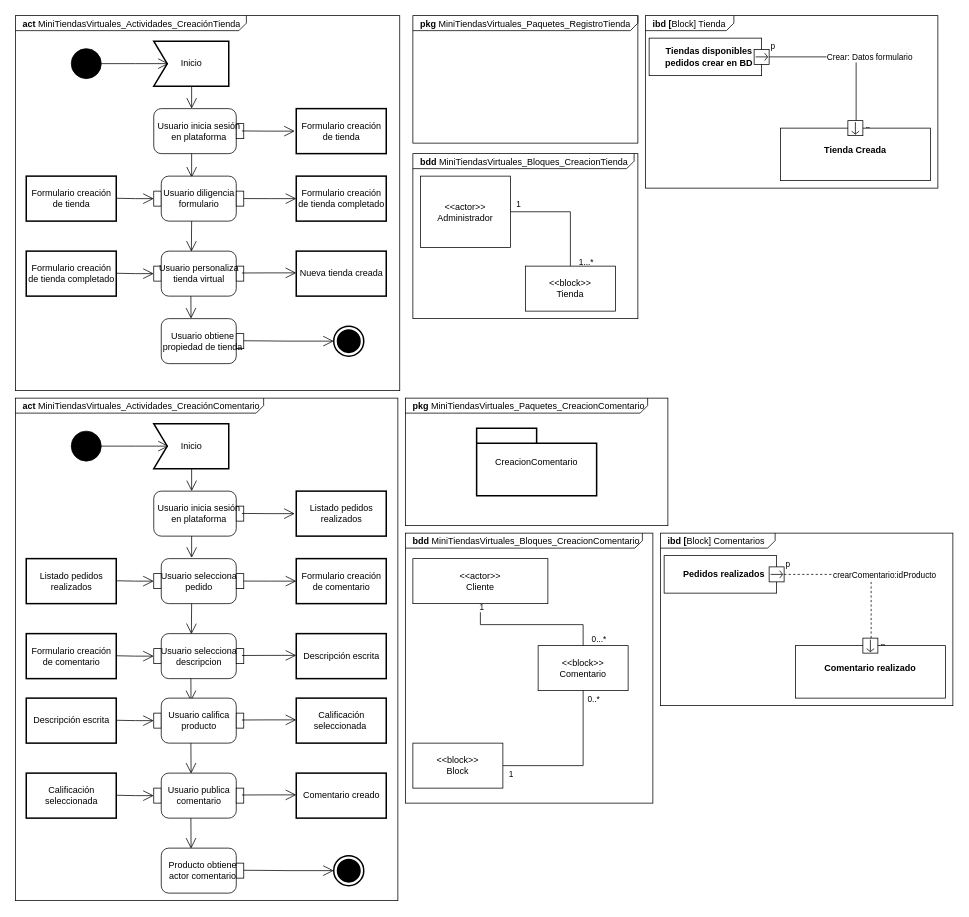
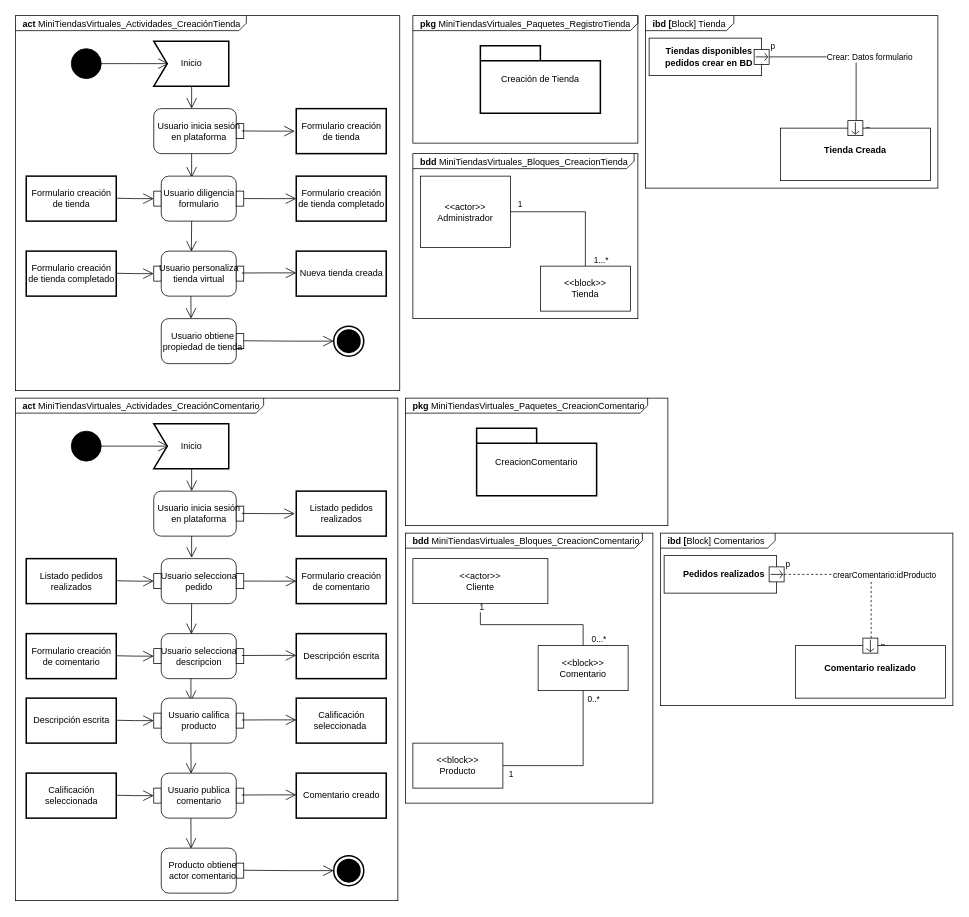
+ <mxCell id="27" value="Creación de Tienda" style="shape=folder;tabWidth=80;tabHeight=20;tabPosition=left;strokeWidth=2;html=1;whiteSpace=wrap;align=center;" vertex="1" parent="1"><mxGeometry x="640" y="60" width="160" height="90" as="geometry" /></mxCell>
- <mxCell id="33" value="&amp;lt;&amp;lt;block&amp;gt;&amp;gt; &lt;br&gt;Tienda" style="shape=rect;html=1;whiteSpace=wrap;align=center;strokeWidth=1;" vertex="1" parent="1"><mxGeometry x="700" y="354" width="120" height="60" as="geometry" /></mxCell>
+ <mxCell id="33" value="&amp;lt;&amp;lt;block&amp;gt;&amp;gt; &lt;br&gt;Tienda" style="shape=rect;html=1;whiteSpace=wrap;align=center;strokeWidth=1;" vertex="1" parent="1"><mxGeometry x="720" y="354" width="120" height="60" as="geometry" /></mxCell>
- <mxCell id="88" value="&amp;lt;&amp;lt;block&amp;gt;&amp;gt; &lt;br&gt;Block" style="shape=rect;html=1;whiteSpace=wrap;align=center;strokeWidth=1;" vertex="1" parent="1"><mxGeometry x="550" y="990" width="120" height="60" as="geometry" /></mxCell>
+ <mxCell id="88" value="&amp;lt;&amp;lt;block&amp;gt;&amp;gt; &lt;br&gt;Producto" style="shape=rect;html=1;whiteSpace=wrap;align=center;strokeWidth=1;" vertex="1" parent="1"><mxGeometry x="550" y="990" width="120" height="60" as="geometry" /></mxCell>
